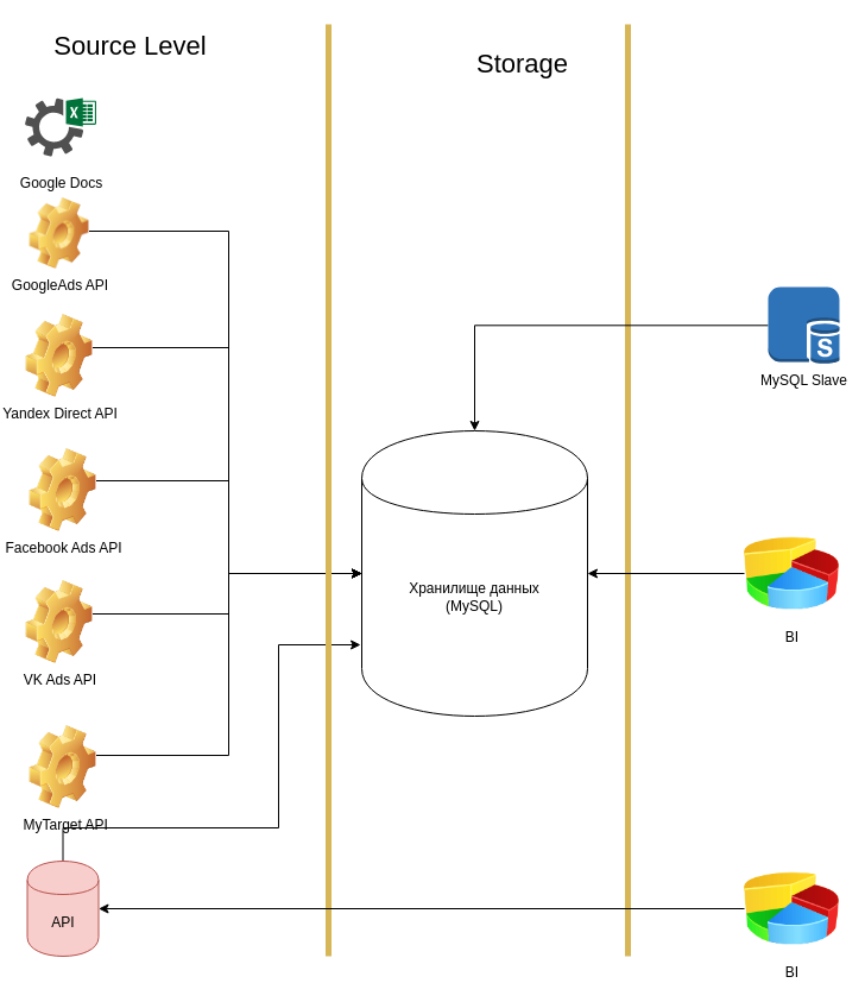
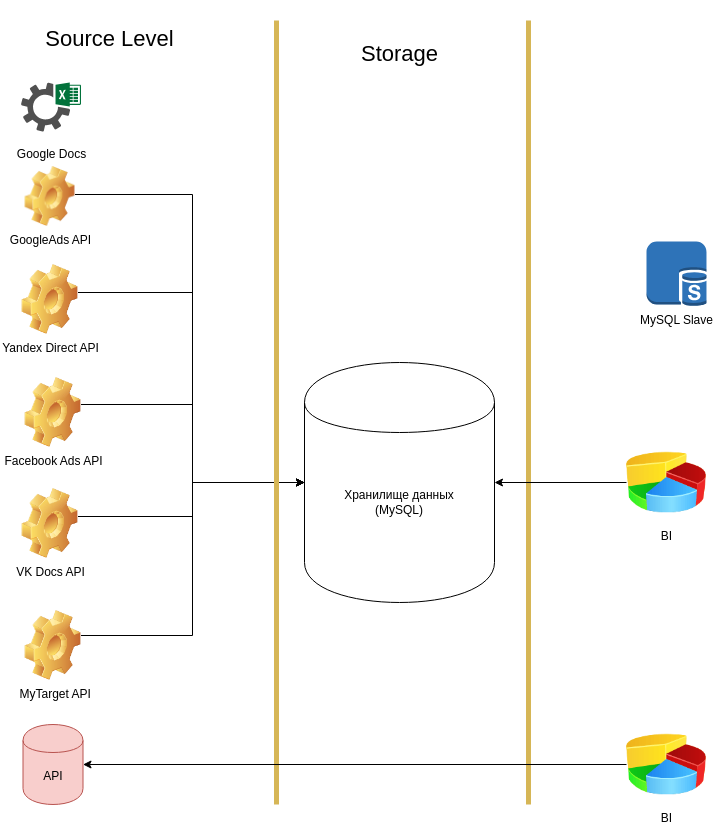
- <mxCell id="18" value="Storage" style="text;html=1;align=center;verticalAlign=middle;resizable=0;points=[];autosize=1;fontSize=22;" vertex="1" parent="1"><mxGeometry x="390" y="40" width="98" height="28" as="geometry" /></mxCell>
+ <mxCell id="18" value="Storage" style="text;html=1;align=center;verticalAlign=middle;resizable=0;points=[];autosize=1;fontSize=22;" vertex="1" parent="1"><mxGeometry x="350" y="40" width="98" height="28" as="geometry" /></mxCell>
- <mxCell id="24" style="edgeStyle=orthogonalEdgeStyle;rounded=0;jumpSize=14;orthogonalLoop=1;jettySize=auto;html=1;strokeWidth=1;fontSize=12;" edge="1" parent="1" source="25" target="2"><mxGeometry relative="1" as="geometry" /></mxCell>
- <mxCell id="10" value="VK Ads API&lt;br&gt;" style="shape=image;verticalLabelPosition=bottom;labelBackgroundColor=#ffffff;verticalAlign=top;imageAspect=0;image=img/clipart/Gear_128x128.png;html=1;" vertex="1" parent="1"><mxGeometry x="21.5" y="488" width="56" height="70" as="geometry" /></mxCell>
+ <mxCell id="10" value="VK Docs API&lt;br&gt;" style="shape=image;verticalLabelPosition=bottom;labelBackgroundColor=#ffffff;verticalAlign=top;imageAspect=0;image=img/clipart/Gear_128x128.png;html=1;" vertex="1" parent="1"><mxGeometry x="21.5" y="488" width="56" height="70" as="geometry" /></mxCell>
- <mxCell id="13" style="edgeStyle=orthogonalEdgeStyle;rounded=0;orthogonalLoop=1;jettySize=auto;html=1;entryX=-0.005;entryY=0.75;entryDx=0;entryDy=0;entryPerimeter=0;" edge="1" parent="1" source="14" target="2"><mxGeometry relative="1" as="geometry"><Array as="points"><mxPoint x="234" y="696" /><mxPoint x="234" y="542" /></Array></mxGeometry></mxCell>
